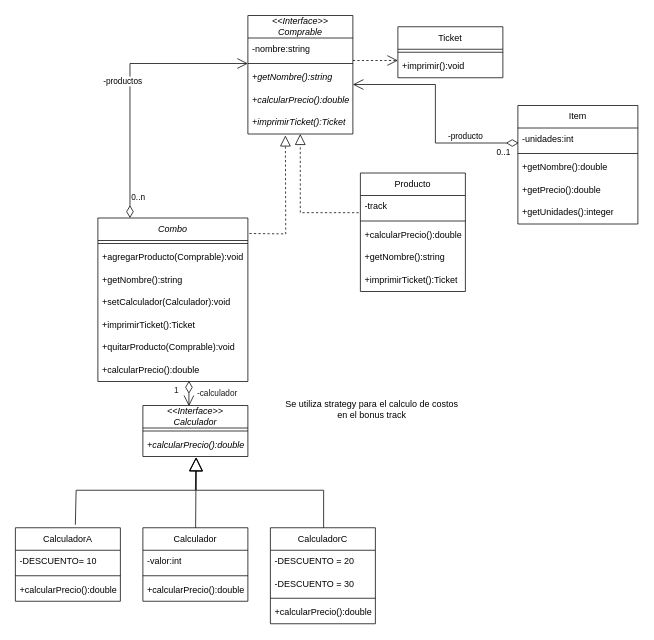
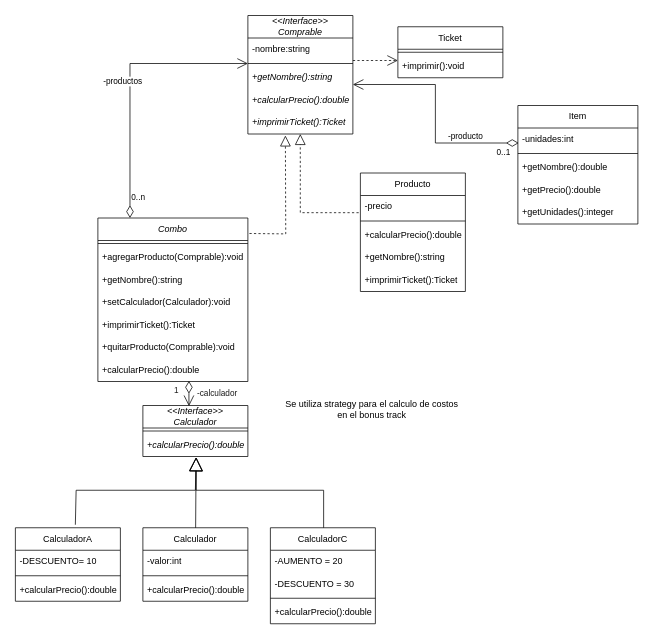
- <mxCell id="12" value="-track" style="text;strokeColor=none;fillColor=none;align=left;verticalAlign=middle;spacingLeft=4;spacingRight=4;overflow=hidden;points=[[0,0.5],[1,0.5]];portConstraint=eastwest;rotatable=0;whiteSpace=wrap;html=1;" parent="11" vertex="1"><mxGeometry y="30" width="140" height="30" as="geometry" /></mxCell>
+ <mxCell id="12" value="-precio" style="text;strokeColor=none;fillColor=none;align=left;verticalAlign=middle;spacingLeft=4;spacingRight=4;overflow=hidden;points=[[0,0.5],[1,0.5]];portConstraint=eastwest;rotatable=0;whiteSpace=wrap;html=1;" parent="11" vertex="1"><mxGeometry y="30" width="140" height="30" as="geometry" /></mxCell>
- <mxCell id="46" value="-DESCUENTO = 20" style="text;strokeColor=none;fillColor=none;align=left;verticalAlign=middle;spacingLeft=4;spacingRight=4;overflow=hidden;points=[[0,0.5],[1,0.5]];portConstraint=eastwest;rotatable=0;whiteSpace=wrap;html=1;" parent="45" vertex="1"><mxGeometry y="30" width="140" height="30" as="geometry" /></mxCell>
+ <mxCell id="46" value="-AUMENTO = 20" style="text;strokeColor=none;fillColor=none;align=left;verticalAlign=middle;spacingLeft=4;spacingRight=4;overflow=hidden;points=[[0,0.5],[1,0.5]];portConstraint=eastwest;rotatable=0;whiteSpace=wrap;html=1;" parent="45" vertex="1"><mxGeometry y="30" width="140" height="30" as="geometry" /></mxCell>
